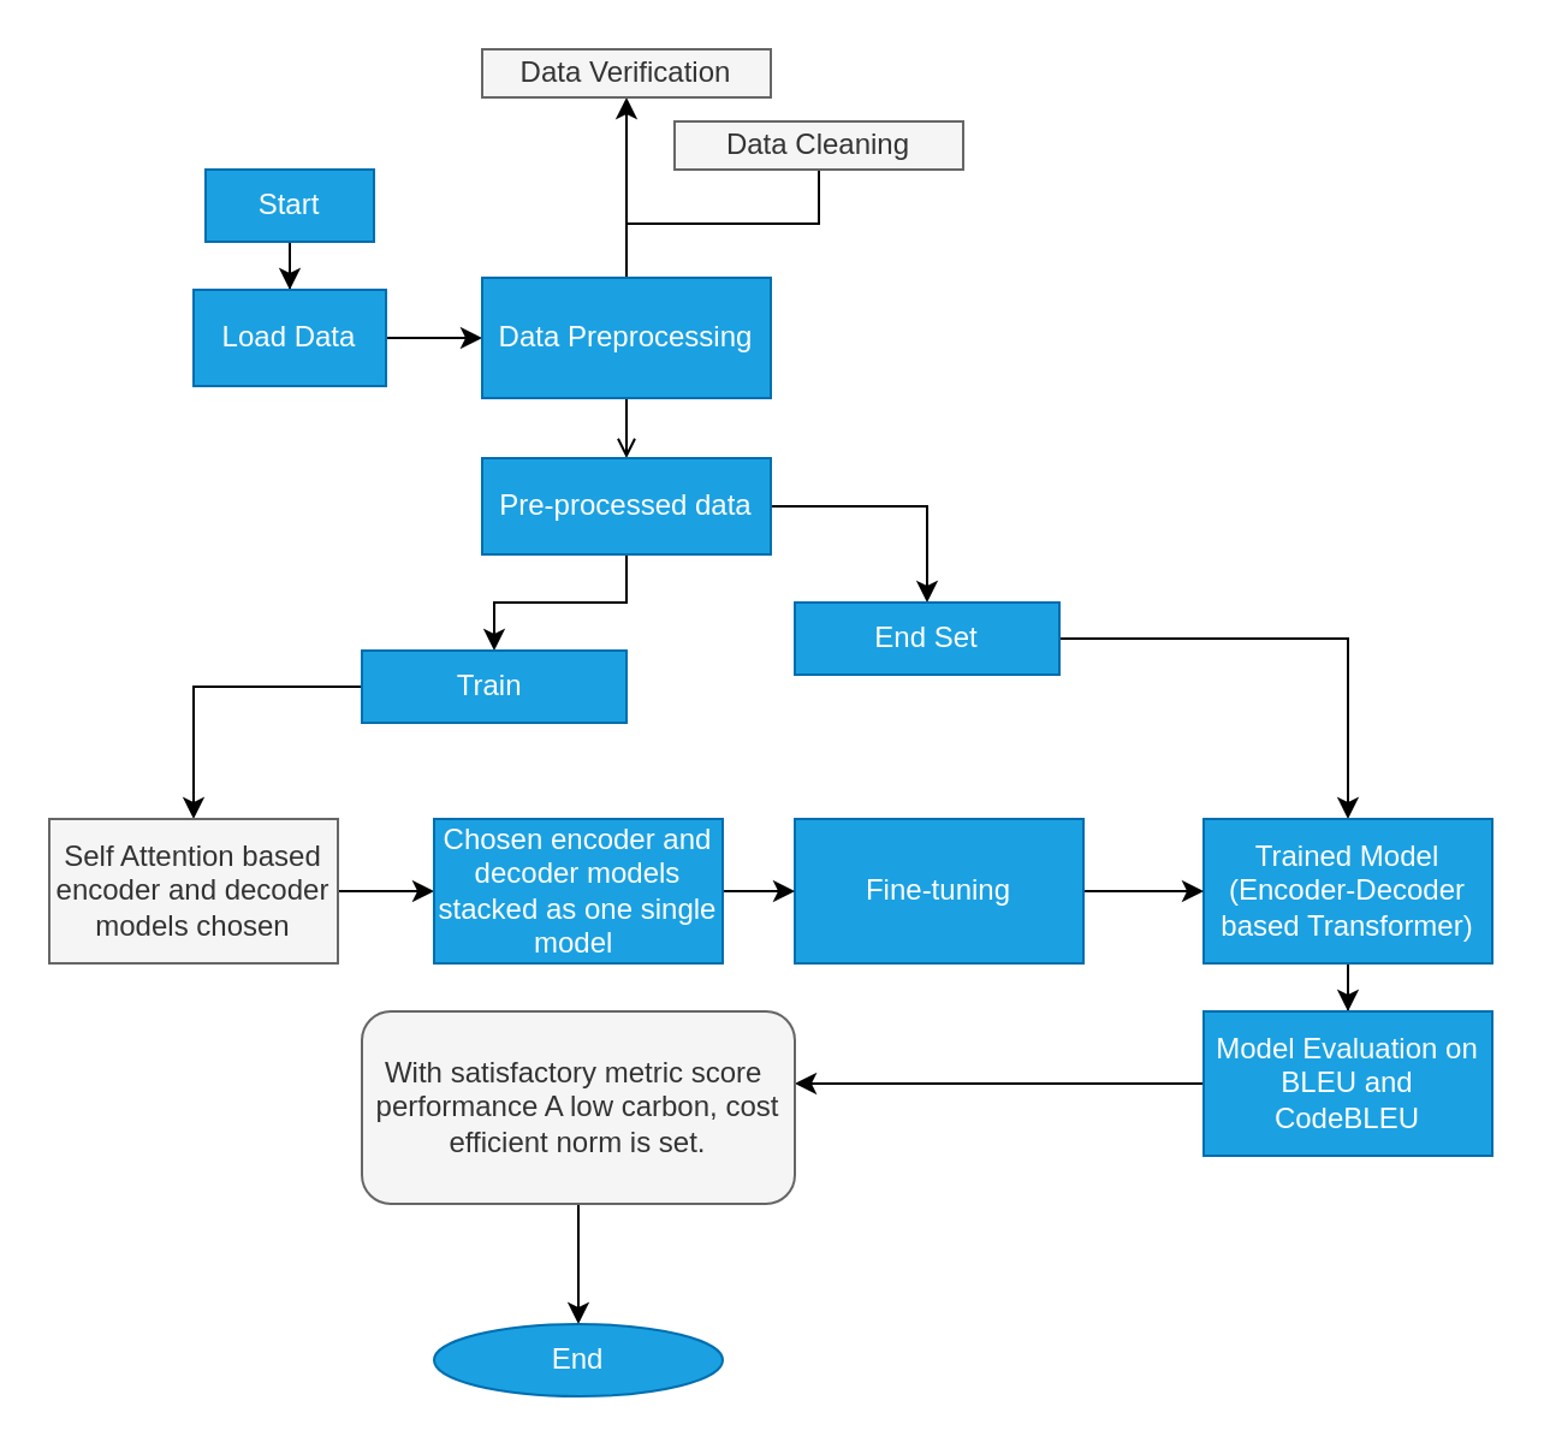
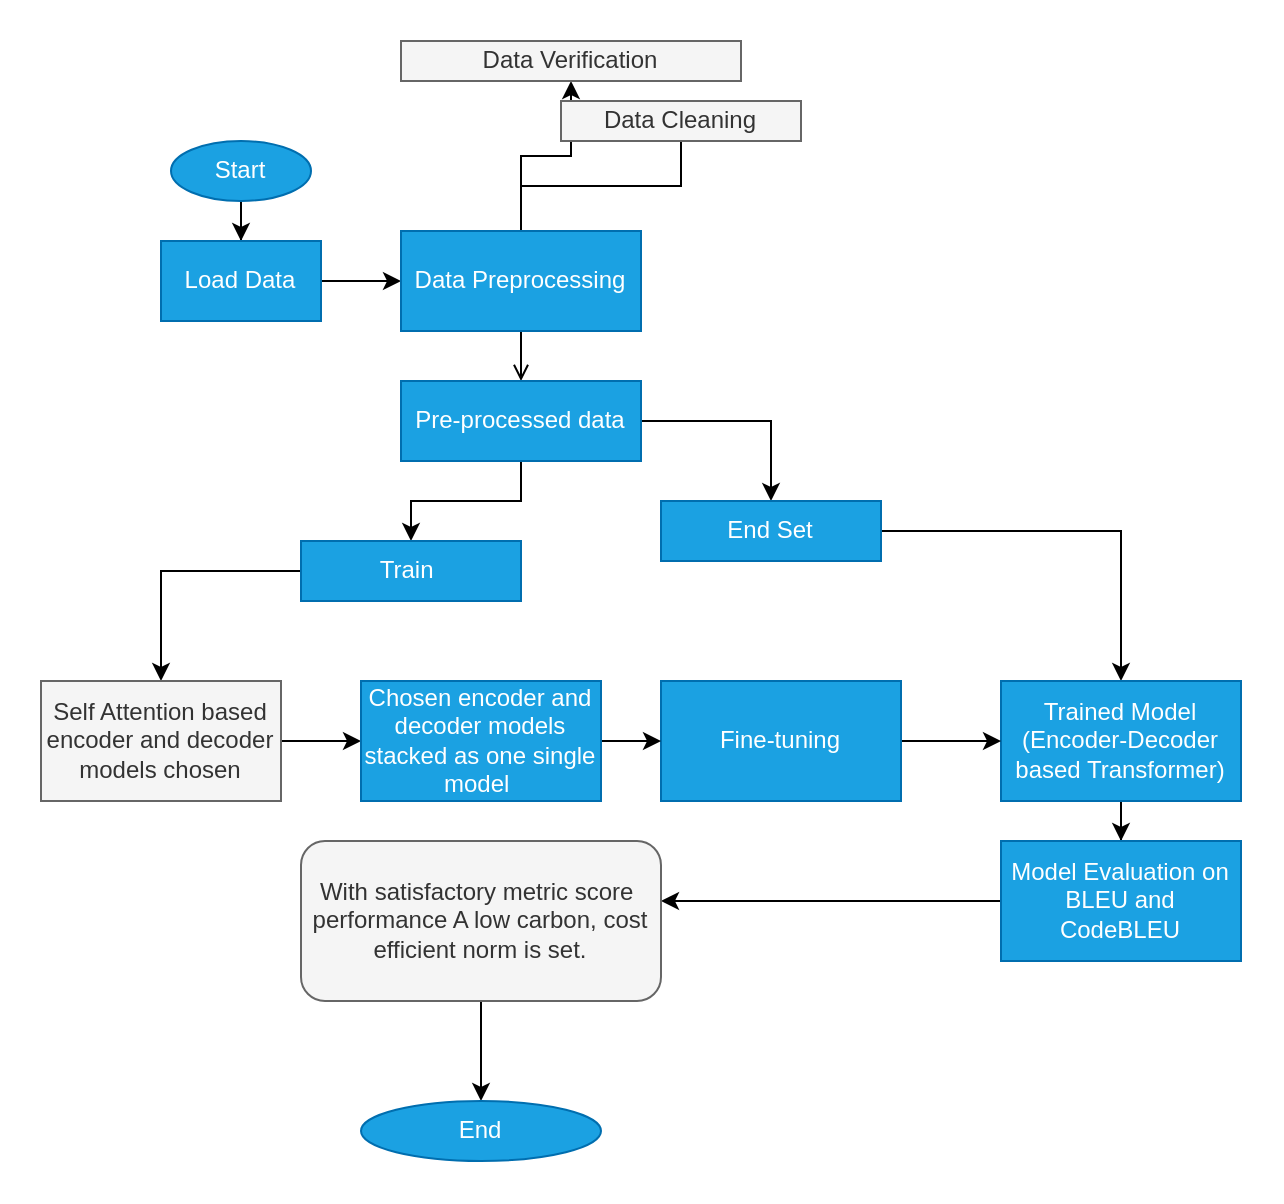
- <mxCell id="10" value="Data Verification" style="whiteSpace=wrap;html=1;fillColor=#f5f5f5;fontColor=#333333;strokeColor=#666666;" vertex="1" parent="1"><mxGeometry x="200" y="20" width="120" height="20" as="geometry" /></mxCell>
+ <mxCell id="10" value="Data Verification" style="whiteSpace=wrap;html=1;fillColor=#f5f5f5;fontColor=#333333;strokeColor=#666666;" vertex="1" parent="1"><mxGeometry x="200" y="20" width="170" height="20" as="geometry" /></mxCell>
- <mxCell id="3" value="Start" style="whiteSpace=wrap;html=1;fillColor=#1ba1e2;strokeColor=#006EAF;fontColor=#ffffff;rounded=0;" vertex="1" parent="1"><mxGeometry x="85" y="70" width="70" height="30" as="geometry" /></mxCell>
+ <mxCell id="3" value="Start" style="ellipse;whiteSpace=wrap;html=1;fillColor=#1ba1e2;strokeColor=#006EAF;fontColor=#ffffff;" vertex="1" parent="1"><mxGeometry x="85" y="70" width="70" height="30" as="geometry" /></mxCell>
